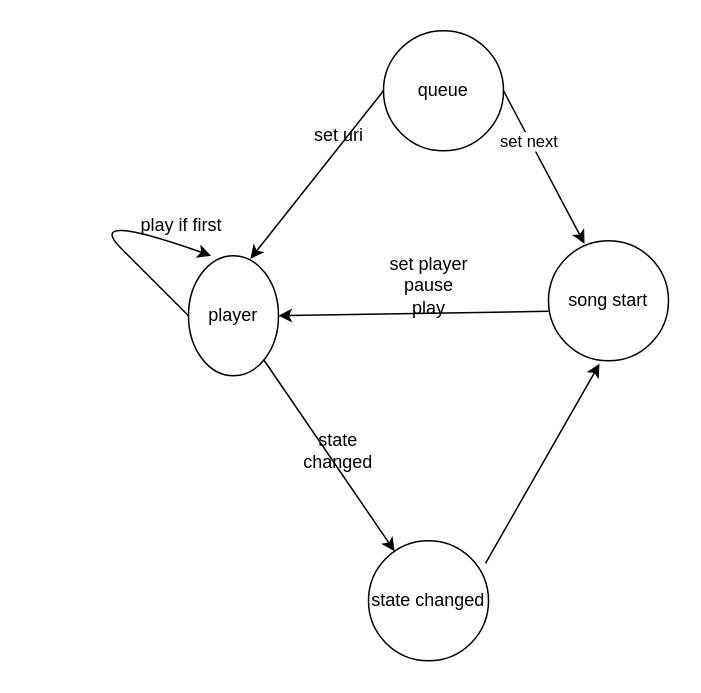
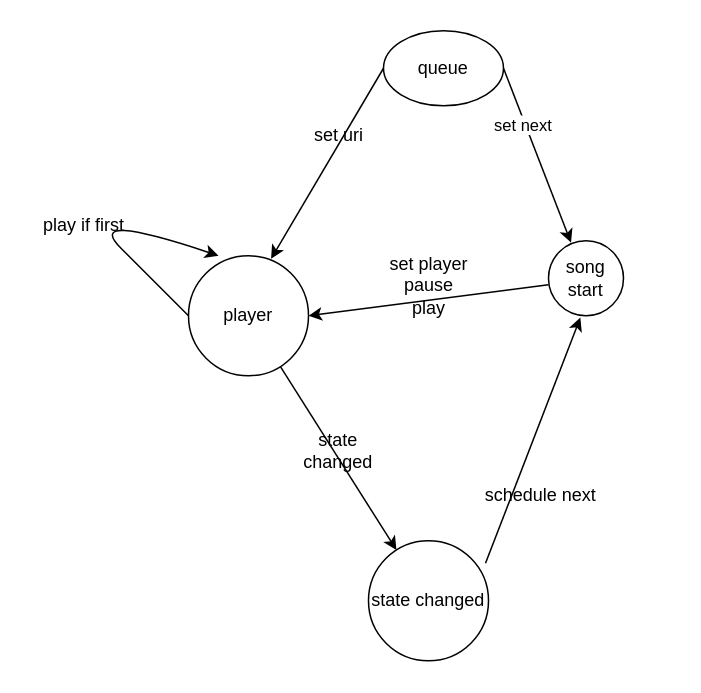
- <mxCell id="11" value="queue" style="ellipse;whiteSpace=wrap;html=1;aspect=fixed;" vertex="1" parent="1"><mxGeometry x="255" y="20" width="80" height="80" as="geometry" /></mxCell>
+ <mxCell id="11" value="queue" style="ellipse;whiteSpace=wrap;html=1;aspect=fixed;" vertex="1" parent="1"><mxGeometry x="255" y="20" width="80" height="50" as="geometry" /></mxCell>
- <mxCell id="13" value="play if first" style="text;html=1;align=center;verticalAlign=middle;resizable=0;points=[];autosize=1;" vertex="1" parent="1"><mxGeometry x="85" y="140" width="70" height="20" as="geometry" /></mxCell>
+ <mxCell id="13" value="play if first" style="text;html=1;align=center;verticalAlign=middle;resizable=0;points=[];autosize=1;" vertex="1" parent="1"><mxGeometry x="20" y="140" width="70" height="20" as="geometry" /></mxCell>
- <mxCell id="3" value="song start" style="ellipse;whiteSpace=wrap;html=1;aspect=fixed;" vertex="1" parent="1"><mxGeometry x="365" y="160" width="80" height="80" as="geometry" /></mxCell>
+ <mxCell id="3" value="song start" style="ellipse;whiteSpace=wrap;html=1;aspect=fixed;" vertex="1" parent="1"><mxGeometry x="365" y="160" width="50" height="50" as="geometry" /></mxCell>
- <mxCell id="2" value="player" style="ellipse;whiteSpace=wrap;html=1;" vertex="1" parent="1"><mxGeometry x="125" y="170" width="60" height="80" as="geometry" /></mxCell>
+ <mxCell id="2" value="player" style="ellipse;whiteSpace=wrap;html=1;" vertex="1" parent="1"><mxGeometry x="125" y="170" width="80" height="80" as="geometry" /></mxCell>
+ <mxCell id="8" value="schedule next" style="text;html=1;strokeColor=none;fillColor=none;align=center;verticalAlign=middle;whiteSpace=wrap;rounded=0;" vertex="1" parent="1"><mxGeometry x="305" y="320" width="110" height="20" as="geometry" /></mxCell>
